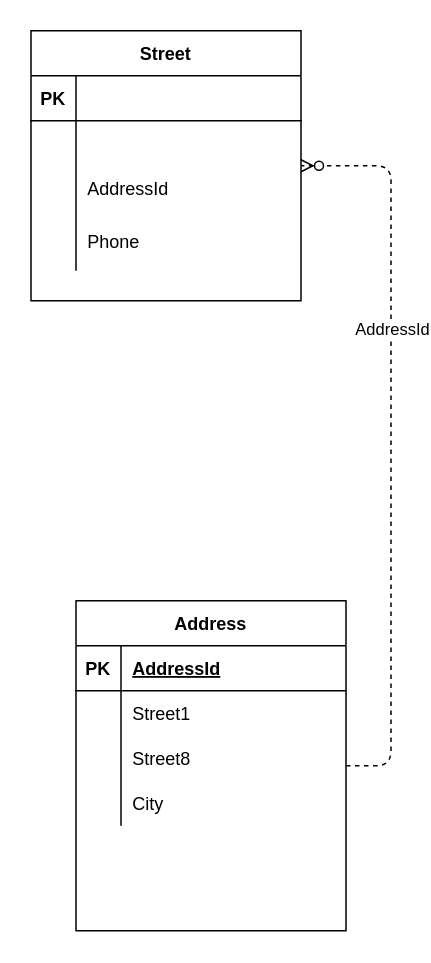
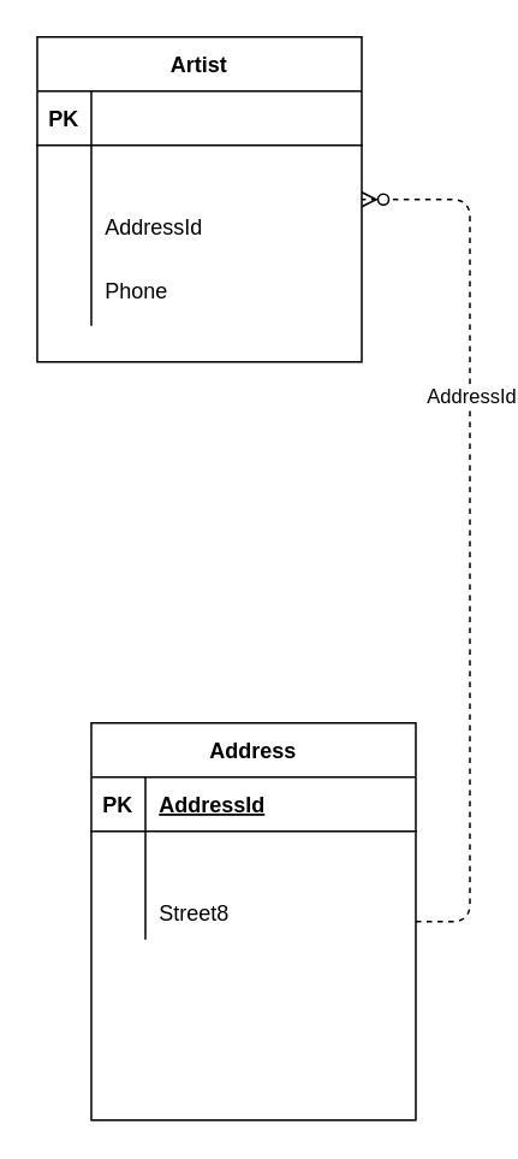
- <mxCell id="2" value="Street" style="shape=table;startSize=30;container=1;collapsible=1;childLayout=tableLayout;fixedRows=1;rowLines=0;fontStyle=1;align=center;resizeLast=1;" vertex="1" parent="1"><mxGeometry x="20" y="20" width="180" height="180" as="geometry" /></mxCell>
+ <mxCell id="2" value="Artist" style="shape=table;startSize=30;container=1;collapsible=1;childLayout=tableLayout;fixedRows=1;rowLines=0;fontStyle=1;align=center;resizeLast=1;" vertex="1" parent="1"><mxGeometry x="20" y="20" width="180" height="180" as="geometry" /></mxCell>
- <mxCell id="21" value="Street1" style="shape=partialRectangle;connectable=0;fillColor=none;top=0;left=0;bottom=0;right=0;align=left;spacingLeft=6;overflow=hidden;" vertex="1" parent="19"><mxGeometry x="30" width="150" height="30" as="geometry" /></mxCell>
- <mxCell id="27" value="City" style="shape=partialRectangle;connectable=0;fillColor=none;top=0;left=0;bottom=0;right=0;align=left;spacingLeft=6;overflow=hidden;" vertex="1" parent="25"><mxGeometry x="30" width="150" height="30" as="geometry" /></mxCell>
